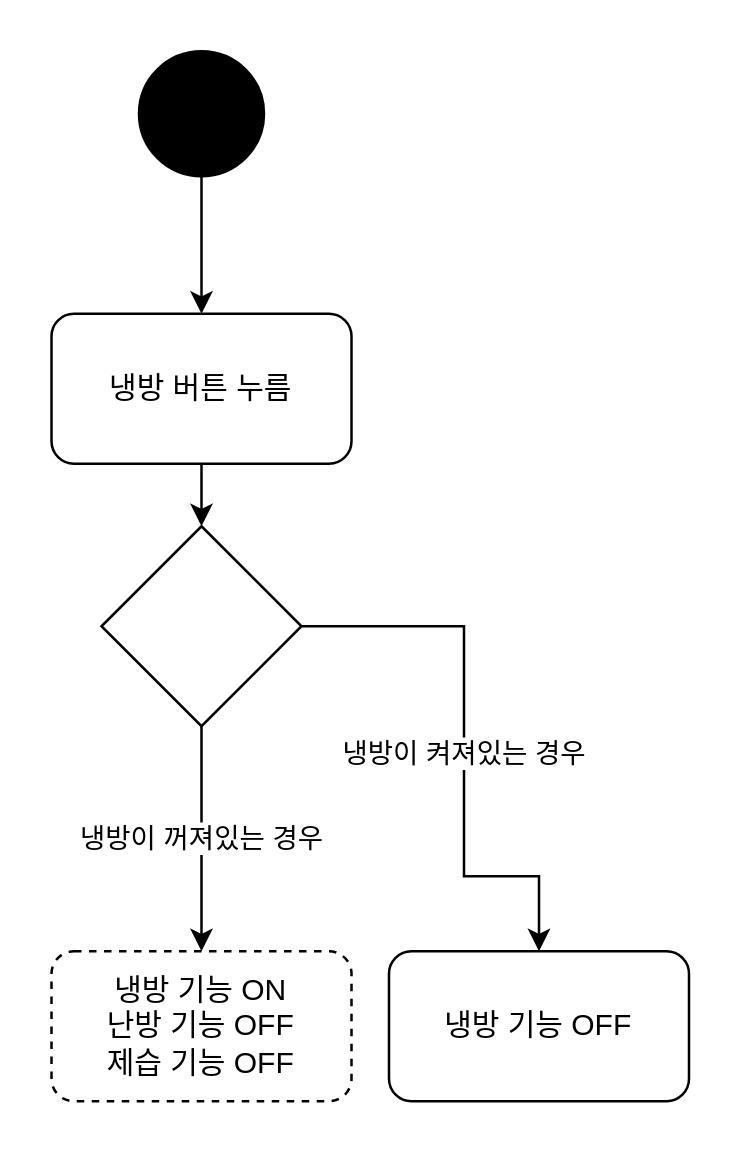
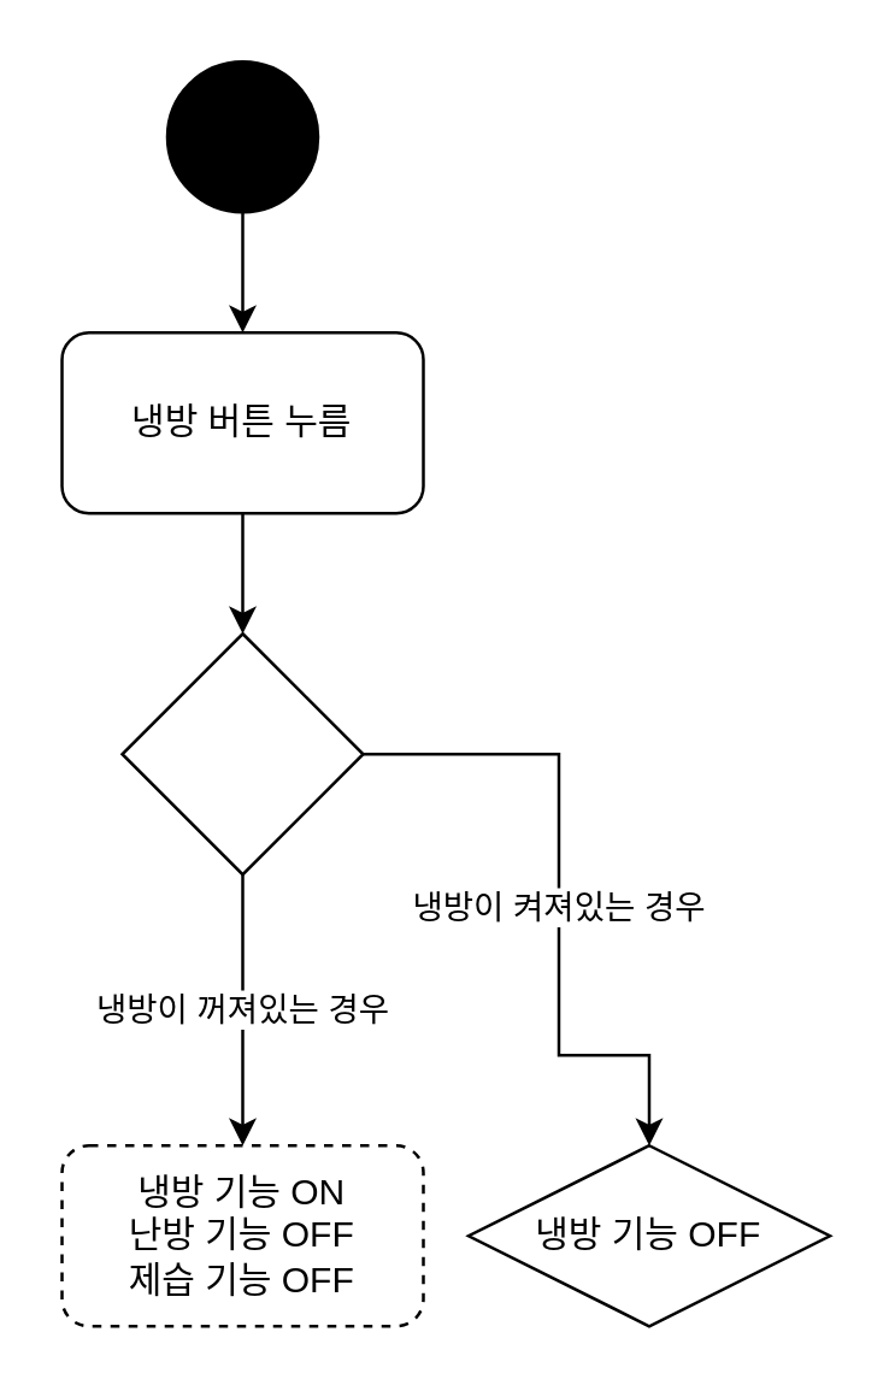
- <mxCell id="5" value="냉방 버튼 누름" style="rounded=1;whiteSpace=wrap;html=1;fillColor=#FFFFFF;" vertex="1" parent="1"><mxGeometry x="20" y="125" width="120" height="60" as="geometry" /></mxCell>
+ <mxCell id="5" value="냉방 버튼 누름" style="rounded=1;whiteSpace=wrap;html=1;fillColor=#FFFFFF;" vertex="1" parent="1"><mxGeometry x="20" y="110" width="120" height="60" as="geometry" /></mxCell>
- <mxCell id="10" value="냉방 기능 OFF" style="rounded=1;whiteSpace=wrap;html=1;fillColor=#FFFFFF;" vertex="1" parent="1"><mxGeometry x="155" y="380" width="120" height="60" as="geometry" /></mxCell>
+ <mxCell id="10" value="냉방 기능 OFF" style="rhombus;whiteSpace=wrap;html=1;fillColor=#FFFFFF;" vertex="1" parent="1"><mxGeometry x="155" y="380" width="120" height="60" as="geometry" /></mxCell>
